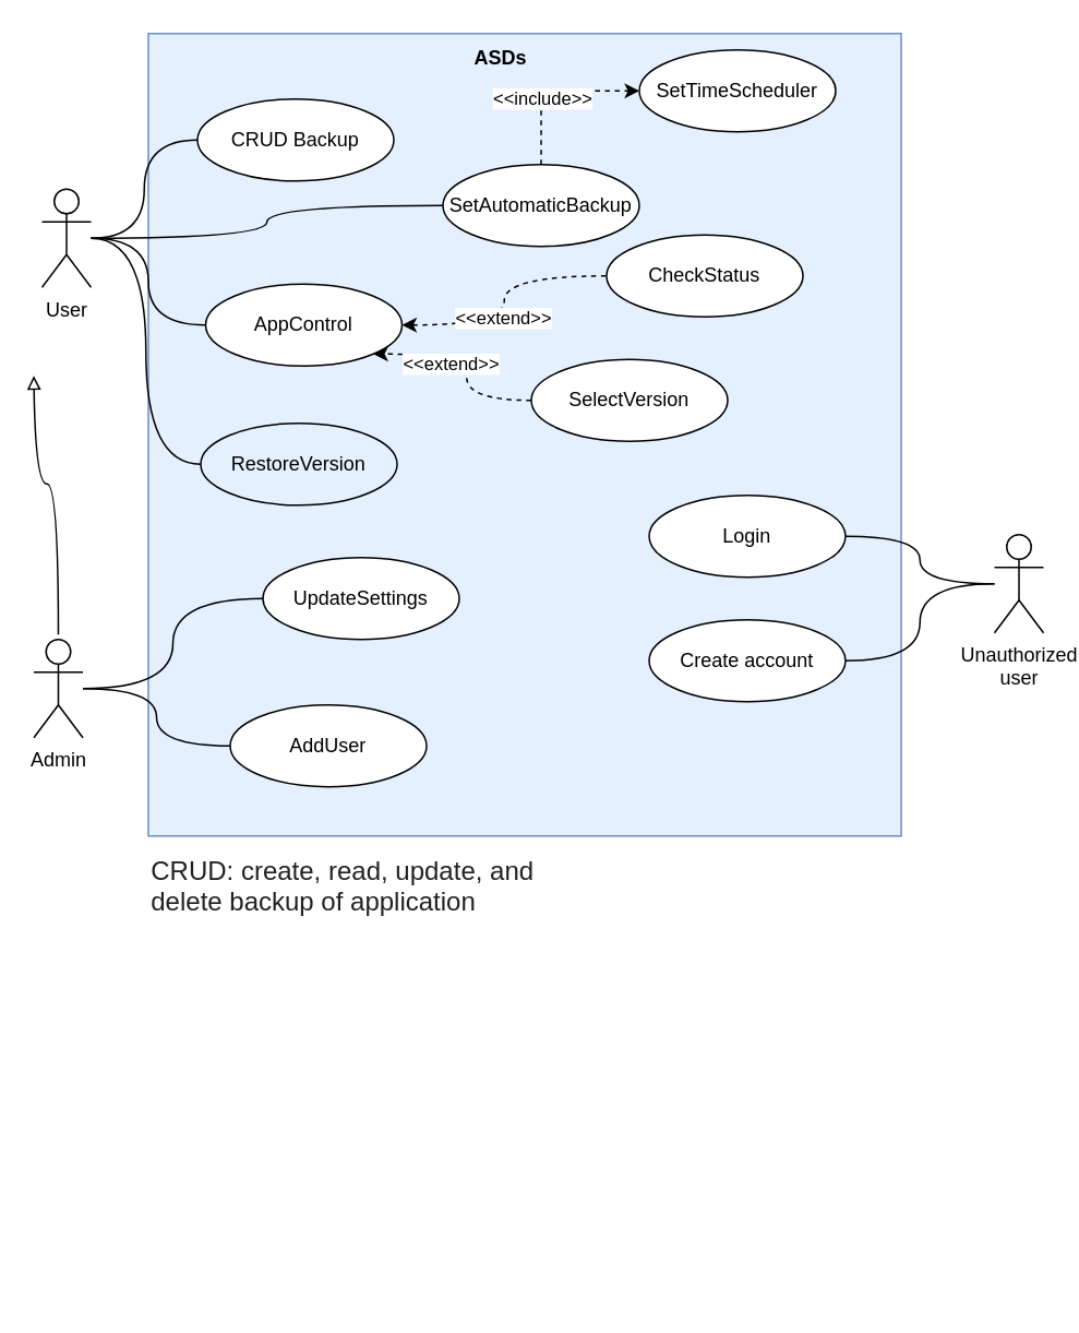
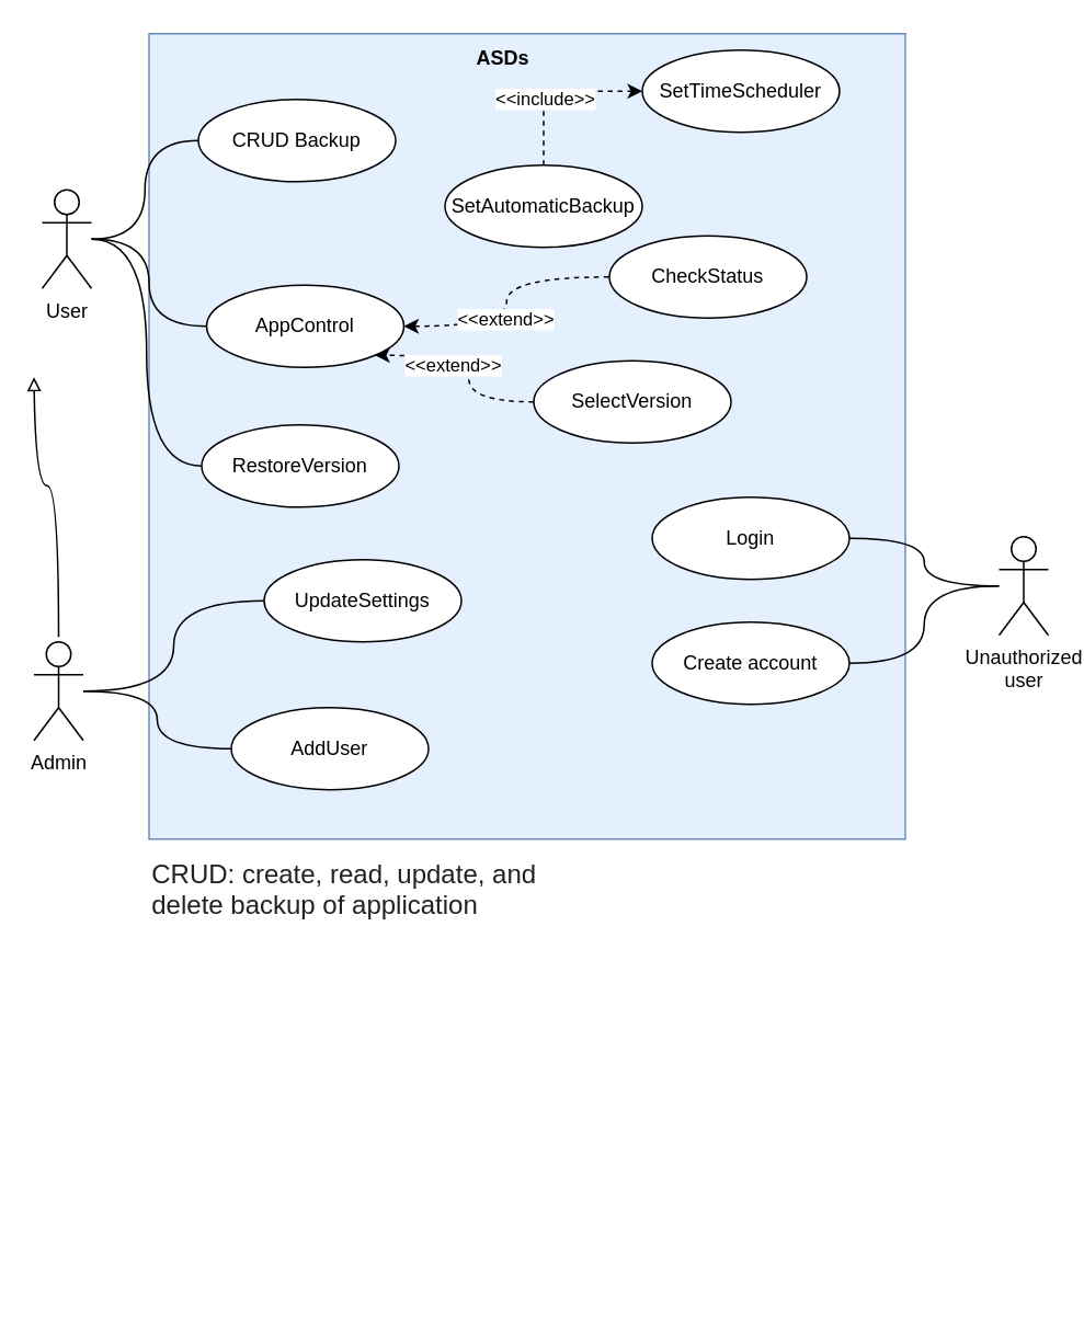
- <mxCell id="4" style="edgeStyle=orthogonalEdgeStyle;rounded=0;orthogonalLoop=1;jettySize=auto;html=1;endArrow=none;endFill=0;curved=1;" parent="1" source="7" target="20" edge="1"><mxGeometry relative="1" as="geometry" /></mxCell>
- <mxCell id="16" value="RestoreVersion" style="ellipse;whiteSpace=wrap;html=1;fillColor=#e5f0ff;" parent="1" vertex="1"><mxGeometry x="122" y="258" width="120" height="50" as="geometry" /></mxCell>
+ <mxCell id="16" value="RestoreVersion" style="ellipse;whiteSpace=wrap;html=1;" parent="1" vertex="1"><mxGeometry x="122" y="258" width="120" height="50" as="geometry" /></mxCell>
